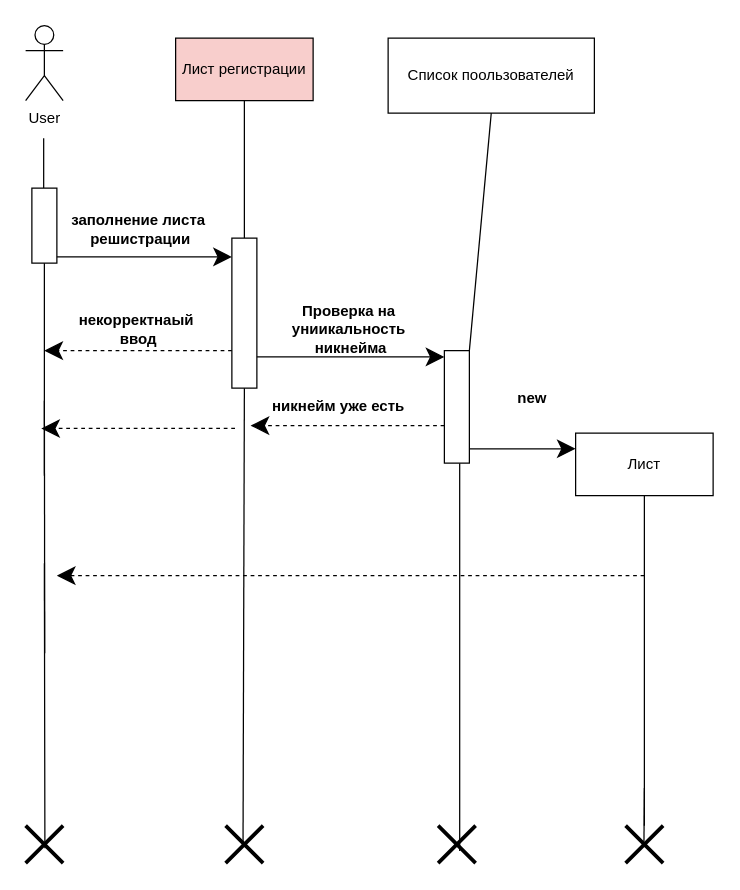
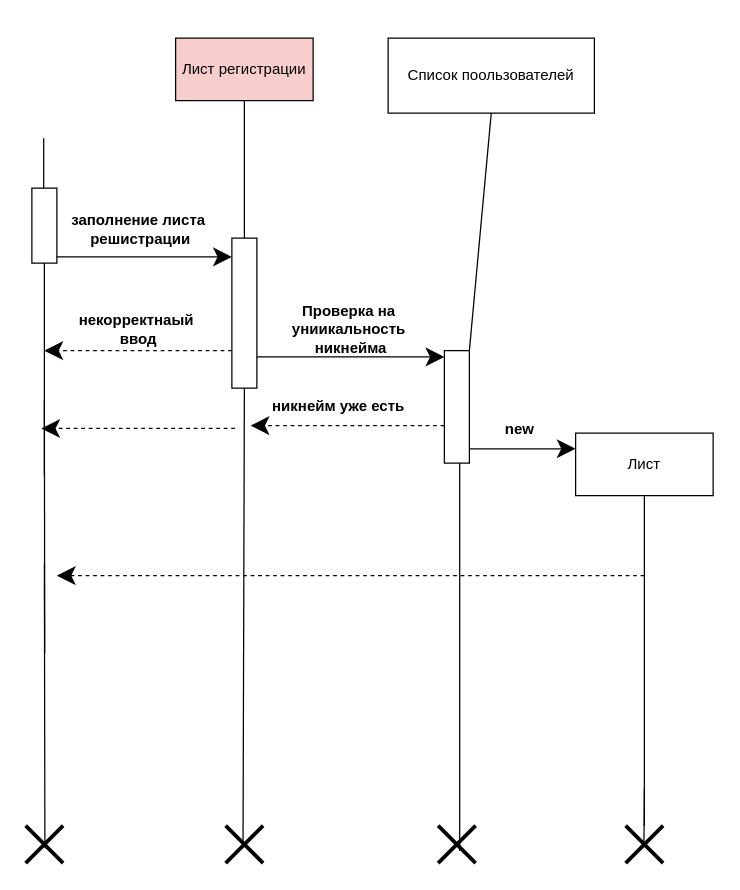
- <mxCell id="2" value="User" style="shape=umlActor;verticalLabelPosition=bottom;verticalAlign=top;html=1;" parent="1" vertex="1"><mxGeometry x="20" y="20" width="30" height="60" as="geometry" /></mxCell>
- <mxCell id="28" value="new" style="text;align=center;fontStyle=1;verticalAlign=middle;spacingLeft=3;spacingRight=3;strokeColor=none;rotatable=0;points=[[0,0.5],[1,0.5]];portConstraint=eastwest;html=1;" parent="1" vertex="1"><mxGeometry x="385" y="305" width="80" height="26" as="geometry" /></mxCell>
+ <mxCell id="28" value="new" style="text;align=center;fontStyle=1;verticalAlign=middle;spacingLeft=3;spacingRight=3;strokeColor=none;rotatable=0;points=[[0,0.5],[1,0.5]];portConstraint=eastwest;html=1;" parent="1" vertex="1"><mxGeometry x="375" y="330" width="80" height="26" as="geometry" /></mxCell>
